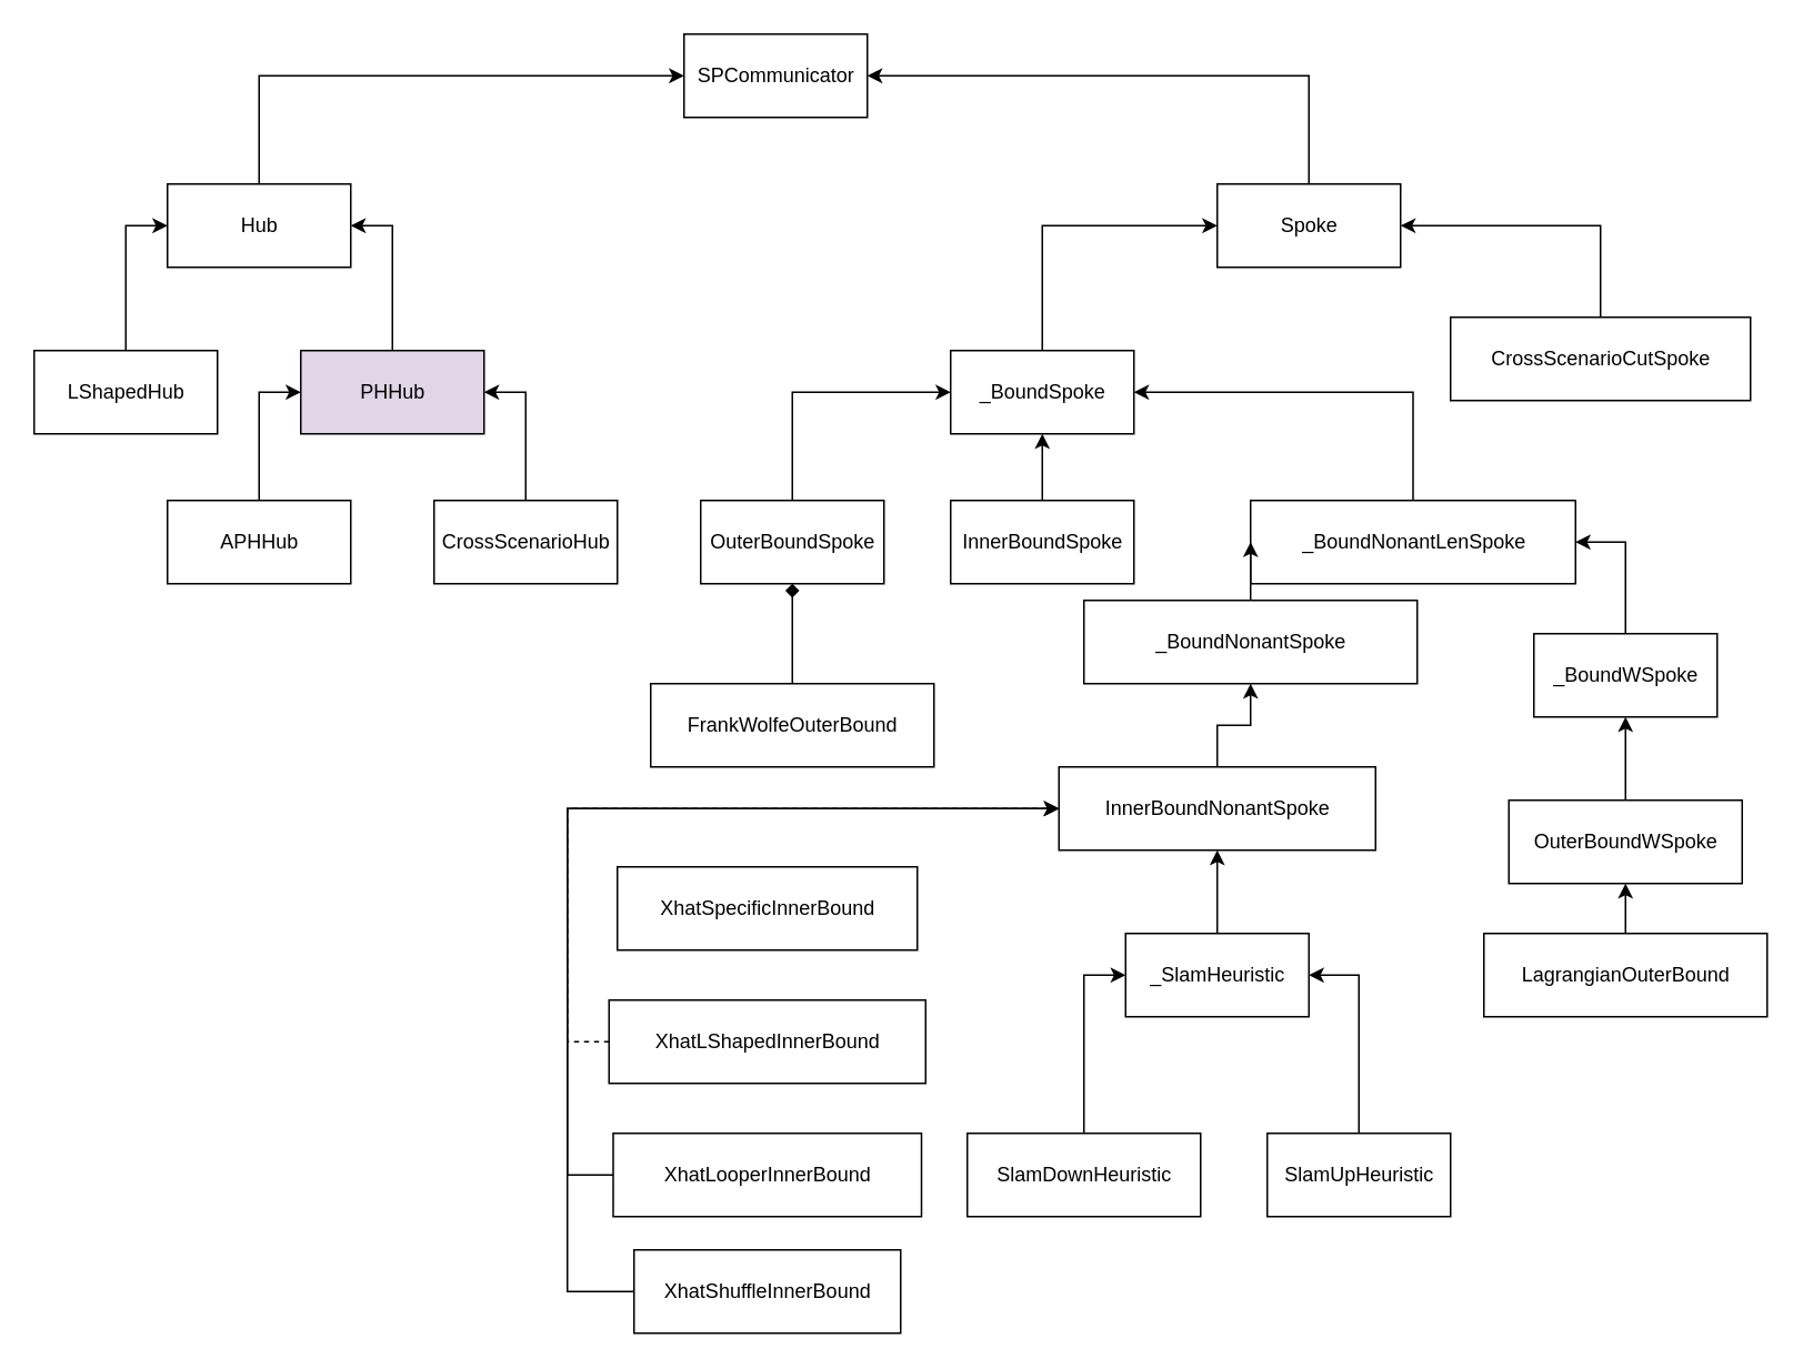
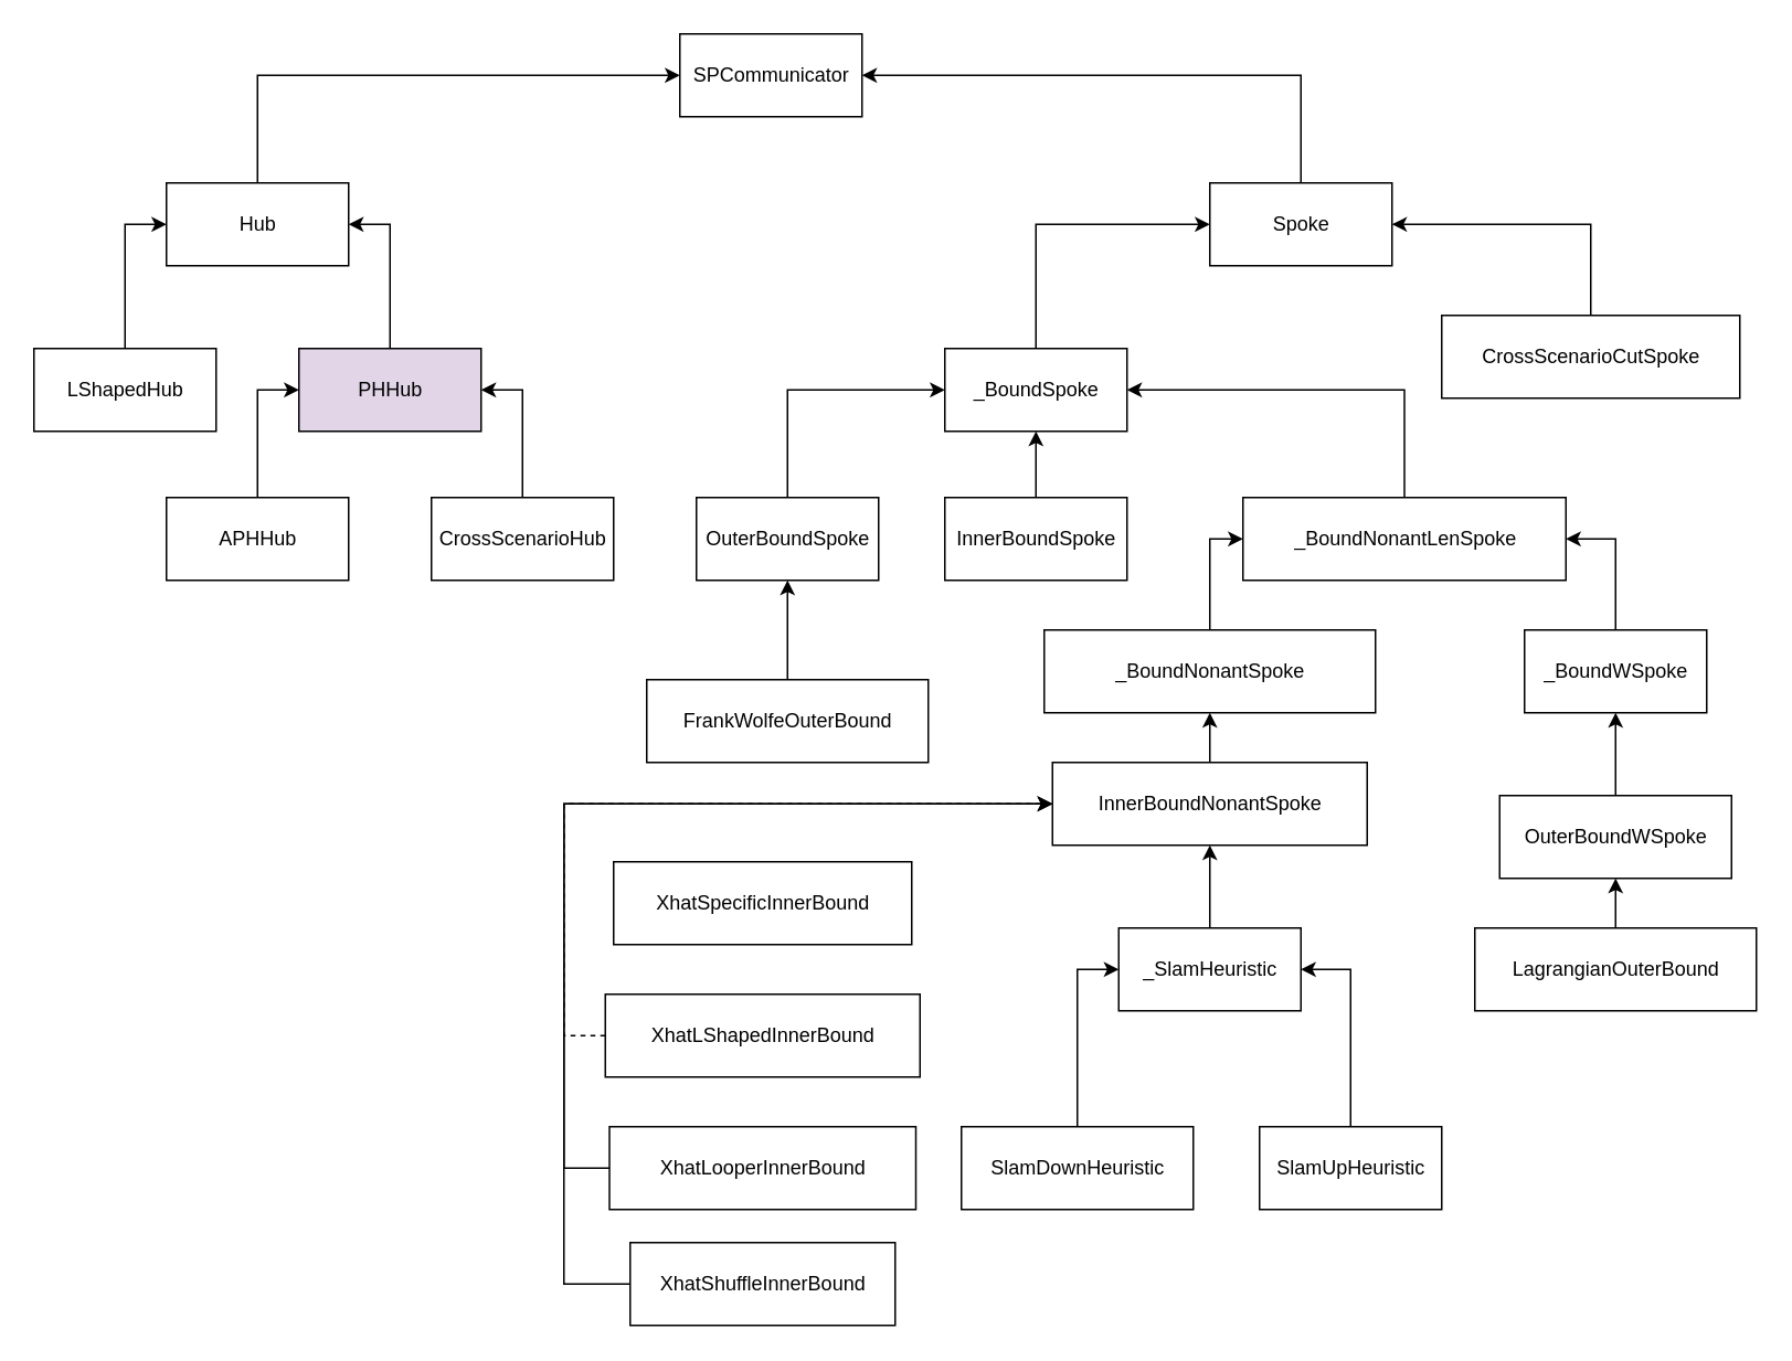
- <mxCell id="25" style="edgeStyle=orthogonalEdgeStyle;rounded=0;orthogonalLoop=1;jettySize=auto;html=1;entryX=0.5;entryY=1;entryDx=0;entryDy=0;endArrow=diamond;" edge="1" parent="1" source="26" target="24"><mxGeometry relative="1" as="geometry" /></mxCell>
+ <mxCell id="25" style="edgeStyle=orthogonalEdgeStyle;rounded=0;orthogonalLoop=1;jettySize=auto;html=1;entryX=0.5;entryY=1;entryDx=0;entryDy=0;" edge="1" parent="1" source="26" target="24"><mxGeometry relative="1" as="geometry" /></mxCell>
- <mxCell id="34" value="_BoundNonantSpoke" style="html=1;" vertex="1" parent="1"><mxGeometry x="650" y="360" width="200" height="50" as="geometry" /></mxCell>
+ <mxCell id="34" value="_BoundNonantSpoke" style="html=1;" vertex="1" parent="1"><mxGeometry x="630" y="380" width="200" height="50" as="geometry" /></mxCell>
